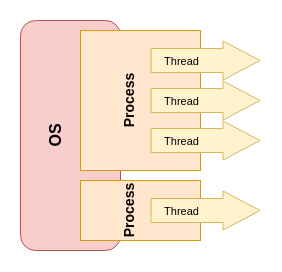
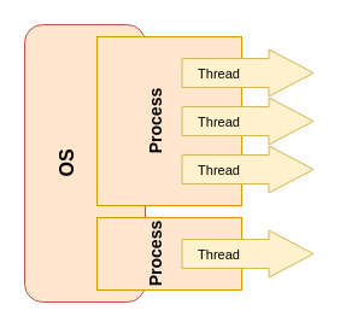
- <mxCell id="2" value="&lt;br&gt;OS" style="rounded=1;whiteSpace=wrap;html=1;fillColor=#f8cecc;strokeColor=#b85450;horizontal=0;fontSize=16;fontStyle=1;labelPosition=center;verticalLabelPosition=middle;align=center;verticalAlign=top;" vertex="1" parent="1"><mxGeometry x="20" y="20" width="100" height="230" as="geometry" /></mxCell>
+ <mxCell id="2" value="&lt;br&gt;OS" style="rounded=1;whiteSpace=wrap;html=1;fillColor=#ffe6cc;strokeColor=#b85450;horizontal=0;fontSize=16;fontStyle=1;labelPosition=center;verticalLabelPosition=middle;align=center;verticalAlign=top;" vertex="1" parent="1"><mxGeometry x="20" y="20" width="100" height="230" as="geometry" /></mxCell>
